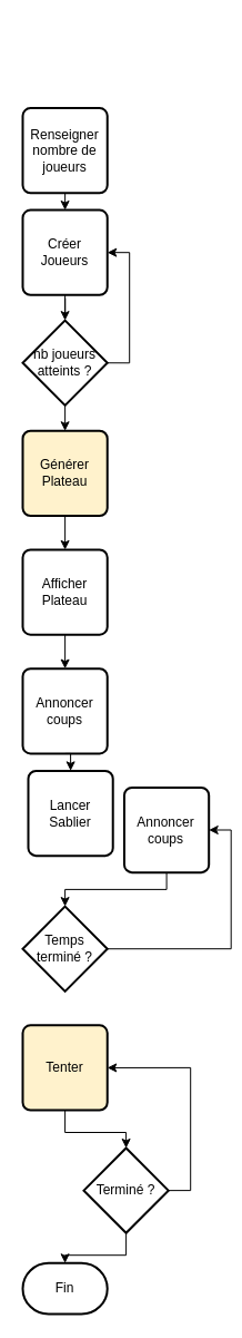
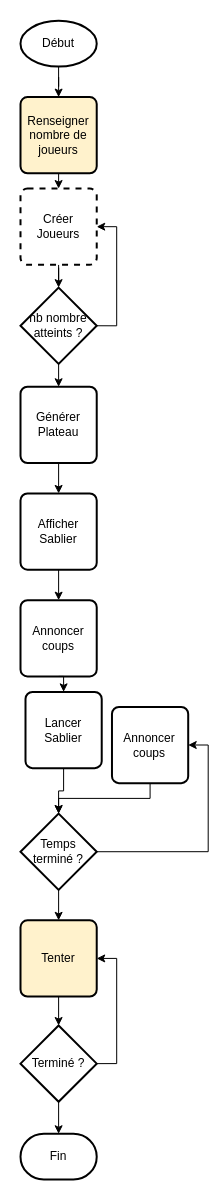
+ <mxCell id="4" value="Début" style="strokeWidth=2;html=1;shape=mxgraph.flowchart.start_1;whiteSpace=wrap;" vertex="1" parent="2"><mxGeometry width="76.227" height="45.736" as="geometry" /></mxCell>
+ <mxCell id="6" value="" style="edgeStyle=orthogonalEdgeStyle;rounded=0;orthogonalLoop=1;jettySize=auto;html=1;" edge="1" parent="2" source="4" target="5"><mxGeometry relative="1" as="geometry" /></mxCell>
- <mxCell id="5" value="Renseigner nombre de joueurs" style="rounded=1;whiteSpace=wrap;html=1;absoluteArcSize=1;arcSize=14;strokeWidth=2;" vertex="1" parent="2"><mxGeometry y="76.226" width="76.227" height="76.226" as="geometry" /></mxCell>
+ <mxCell id="5" value="Renseigner nombre de joueurs" style="rounded=1;whiteSpace=wrap;html=1;absoluteArcSize=1;arcSize=14;strokeWidth=2;fillColor=#fff2cc;" vertex="1" parent="2"><mxGeometry y="76.226" width="76.227" height="76.226" as="geometry" /></mxCell>
- <mxCell id="8" value="Créer Joueurs" style="rounded=1;whiteSpace=wrap;html=1;absoluteArcSize=1;arcSize=14;strokeWidth=2;" vertex="1" parent="2"><mxGeometry y="167.698" width="76.227" height="76.226" as="geometry" /></mxCell>
+ <mxCell id="8" value="Créer Joueurs" style="rounded=1;whiteSpace=wrap;html=1;absoluteArcSize=1;arcSize=14;strokeWidth=2;dashed=1;" vertex="1" parent="2"><mxGeometry y="167.698" width="76.227" height="76.226" as="geometry" /></mxCell>
- <mxCell id="3" value="nb joueurs&lt;br&gt;atteints ?" style="strokeWidth=2;html=1;shape=mxgraph.flowchart.decision;whiteSpace=wrap;" vertex="1" parent="2"><mxGeometry y="266.792" width="76.227" height="76.226" as="geometry" /></mxCell>
+ <mxCell id="3" value="nb nombre&lt;br&gt;atteints ?" style="strokeWidth=2;html=1;shape=mxgraph.flowchart.decision;whiteSpace=wrap;" vertex="1" parent="2"><mxGeometry y="266.792" width="76.227" height="76.226" as="geometry" /></mxCell>
- <mxCell id="11" value="Générer Plateau" style="rounded=1;whiteSpace=wrap;html=1;absoluteArcSize=1;arcSize=14;strokeWidth=2;fillColor=#fff2cc;" vertex="1" parent="2"><mxGeometry y="365.886" width="76.227" height="76.226" as="geometry" /></mxCell>
+ <mxCell id="11" value="Générer Plateau" style="rounded=1;whiteSpace=wrap;html=1;absoluteArcSize=1;arcSize=14;strokeWidth=2;" vertex="1" parent="2"><mxGeometry y="365.886" width="76.227" height="76.226" as="geometry" /></mxCell>
- <mxCell id="13" value="Afficher Plateau" style="rounded=1;whiteSpace=wrap;html=1;absoluteArcSize=1;arcSize=14;strokeWidth=2;" vertex="1" parent="2"><mxGeometry y="472.603" width="76.227" height="76.226" as="geometry" /></mxCell>
+ <mxCell id="13" value="Afficher Sablier" style="rounded=1;whiteSpace=wrap;html=1;absoluteArcSize=1;arcSize=14;strokeWidth=2;" vertex="1" parent="2"><mxGeometry y="472.603" width="76.227" height="76.226" as="geometry" /></mxCell>
+ <mxCell id="22" style="edgeStyle=orthogonalEdgeStyle;rounded=0;orthogonalLoop=1;jettySize=auto;html=1;exitX=0.5;exitY=1;exitDx=0;exitDy=0;entryX=0.5;entryY=0;entryDx=0;entryDy=0;entryPerimeter=0;" edge="1" parent="2" source="17" target="21"><mxGeometry relative="1" as="geometry" /></mxCell>
+ <mxCell id="20" style="edgeStyle=orthogonalEdgeStyle;rounded=0;orthogonalLoop=1;jettySize=auto;html=1;exitX=0.5;exitY=1;exitDx=0;exitDy=0;exitPerimeter=0;entryX=0.5;entryY=0;entryDx=0;entryDy=0;" edge="1" parent="2" source="21" target="19"><mxGeometry relative="1" as="geometry" /></mxCell>
- <mxCell id="27" value="Terminé ?" style="strokeWidth=2;html=1;shape=mxgraph.flowchart.decision;whiteSpace=wrap;" vertex="1" parent="2"><mxGeometry x="55" y="1009.663" width="76.227" height="76.226" as="geometry" /></mxCell>
+ <mxCell id="27" value="Terminé ?" style="strokeWidth=2;html=1;shape=mxgraph.flowchart.decision;whiteSpace=wrap;" vertex="1" parent="2"><mxGeometry y="1004.663" width="76.227" height="76.226" as="geometry" /></mxCell>
